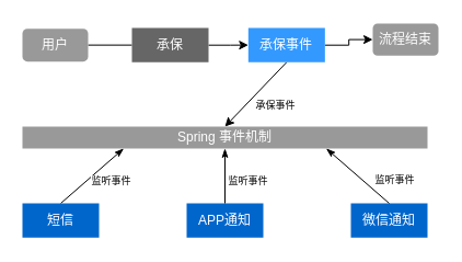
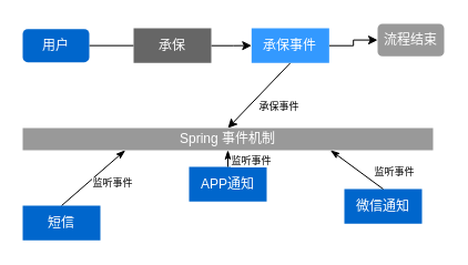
- <mxCell id="3" value="用户" style="rounded=1;whiteSpace=wrap;html=1;fillColor=#999999;strokeColor=none;fontColor=#FFFFFF;" vertex="1" parent="1"><mxGeometry x="20" y="25.63" width="60" height="30" as="geometry" /></mxCell>
+ <mxCell id="3" value="用户" style="rounded=1;whiteSpace=wrap;html=1;fillColor=#0066cc;strokeColor=none;fontColor=#FFFFFF;" vertex="1" parent="1"><mxGeometry x="20" y="25.63" width="60" height="30" as="geometry" /></mxCell>
- <mxCell id="15" value="APP通知" style="rounded=0;whiteSpace=wrap;html=1;fillColor=#0066CC;strokeColor=none;fontColor=#FFFFFF;" vertex="1" parent="1"><mxGeometry x="170" y="185" width="70" height="31.25" as="geometry" /></mxCell>
+ <mxCell id="15" value="APP通知" style="rounded=0;whiteSpace=wrap;html=1;fillColor=#0066CC;strokeColor=none;fontColor=#FFFFFF;" vertex="1" parent="1"><mxGeometry x="170" y="150" width="70" height="31.25" as="geometry" /></mxCell>
- <mxCell id="16" value="微信通知" style="rounded=0;whiteSpace=wrap;html=1;fillColor=#0066CC;strokeColor=none;fontColor=#FFFFFF;" vertex="1" parent="1"><mxGeometry x="320" y="185" width="70" height="31.25" as="geometry" /></mxCell>
+ <mxCell id="16" value="微信通知" style="rounded=0;whiteSpace=wrap;html=1;fillColor=#0066CC;strokeColor=none;fontColor=#FFFFFF;" vertex="1" parent="1"><mxGeometry x="310" y="170" width="70" height="31.25" as="geometry" /></mxCell>
